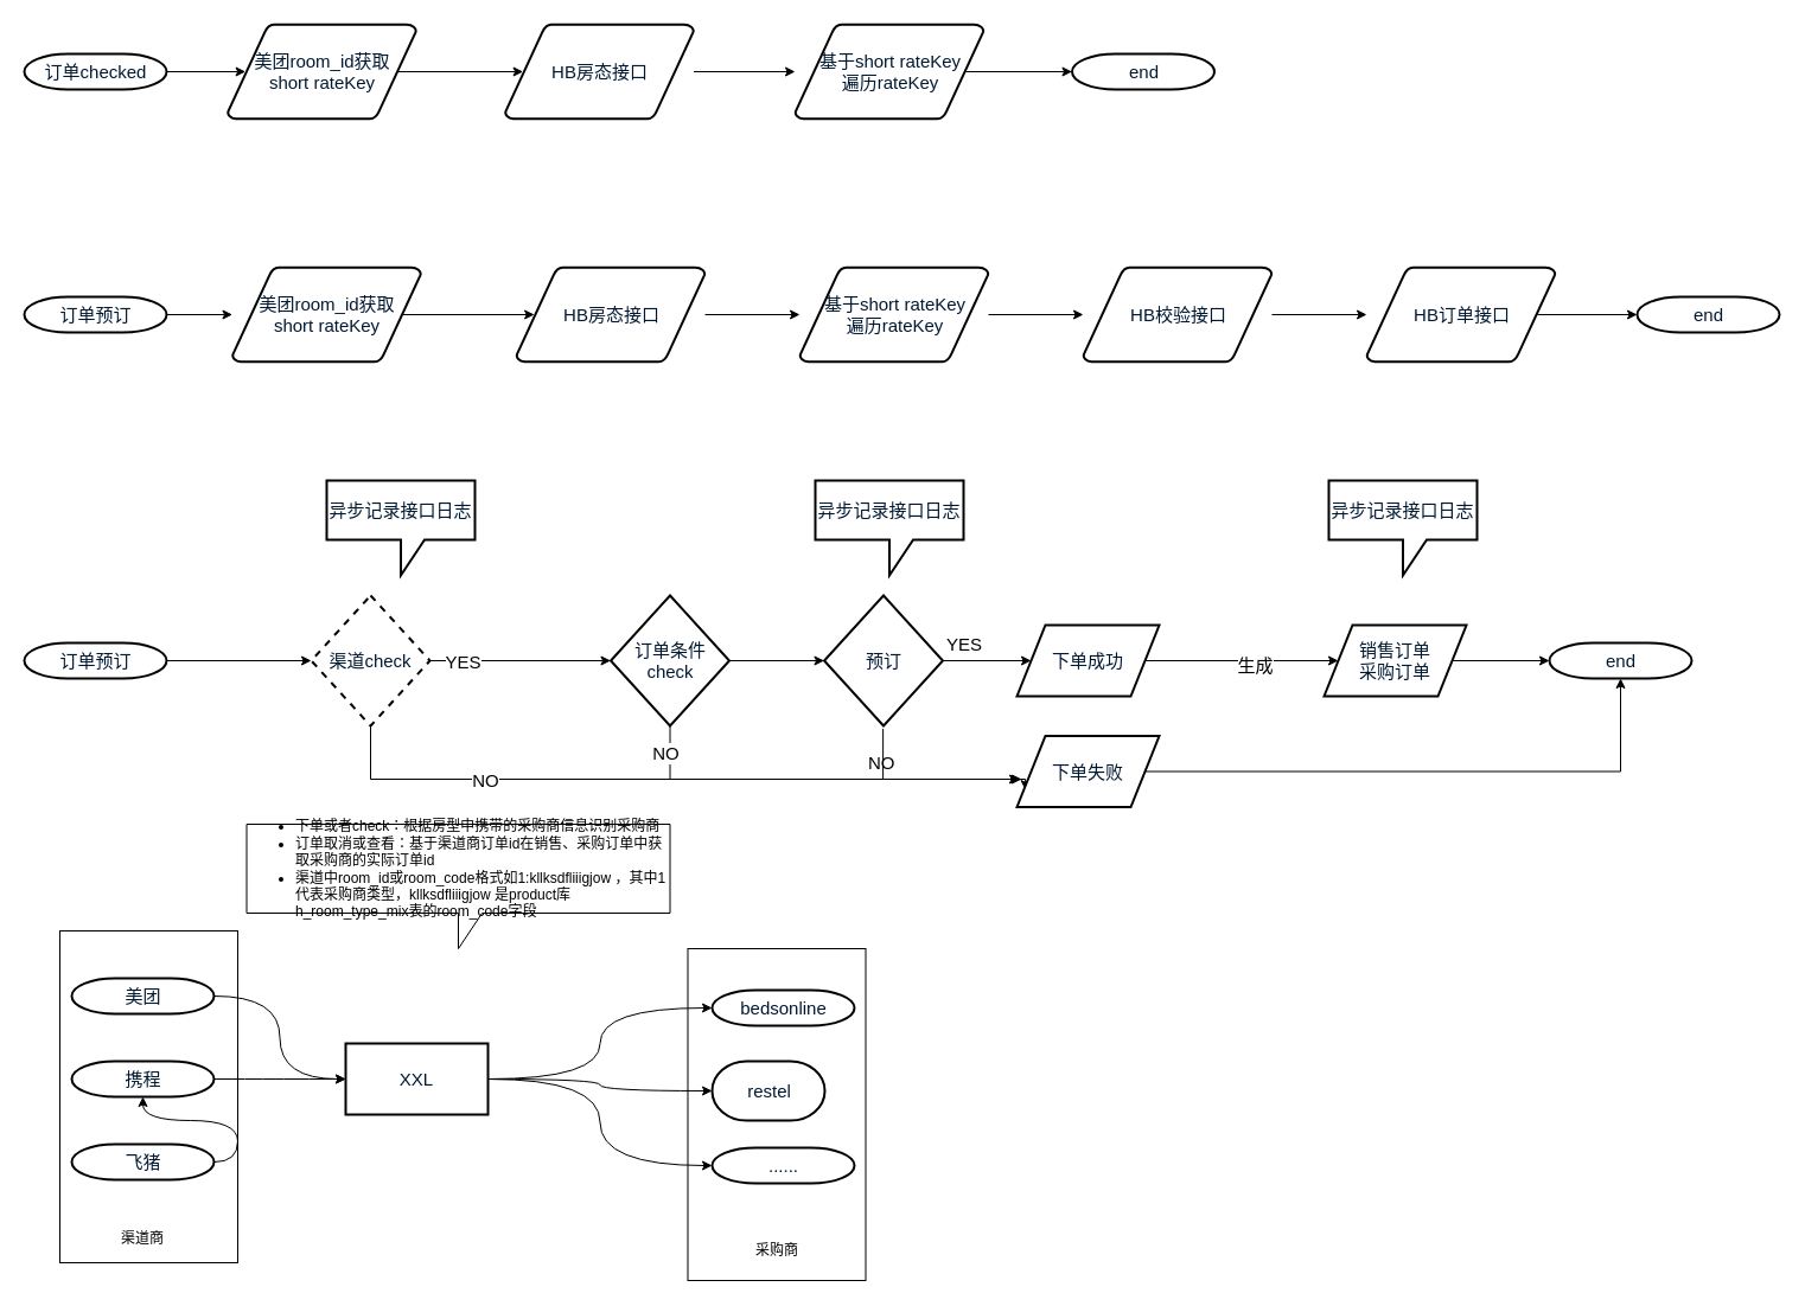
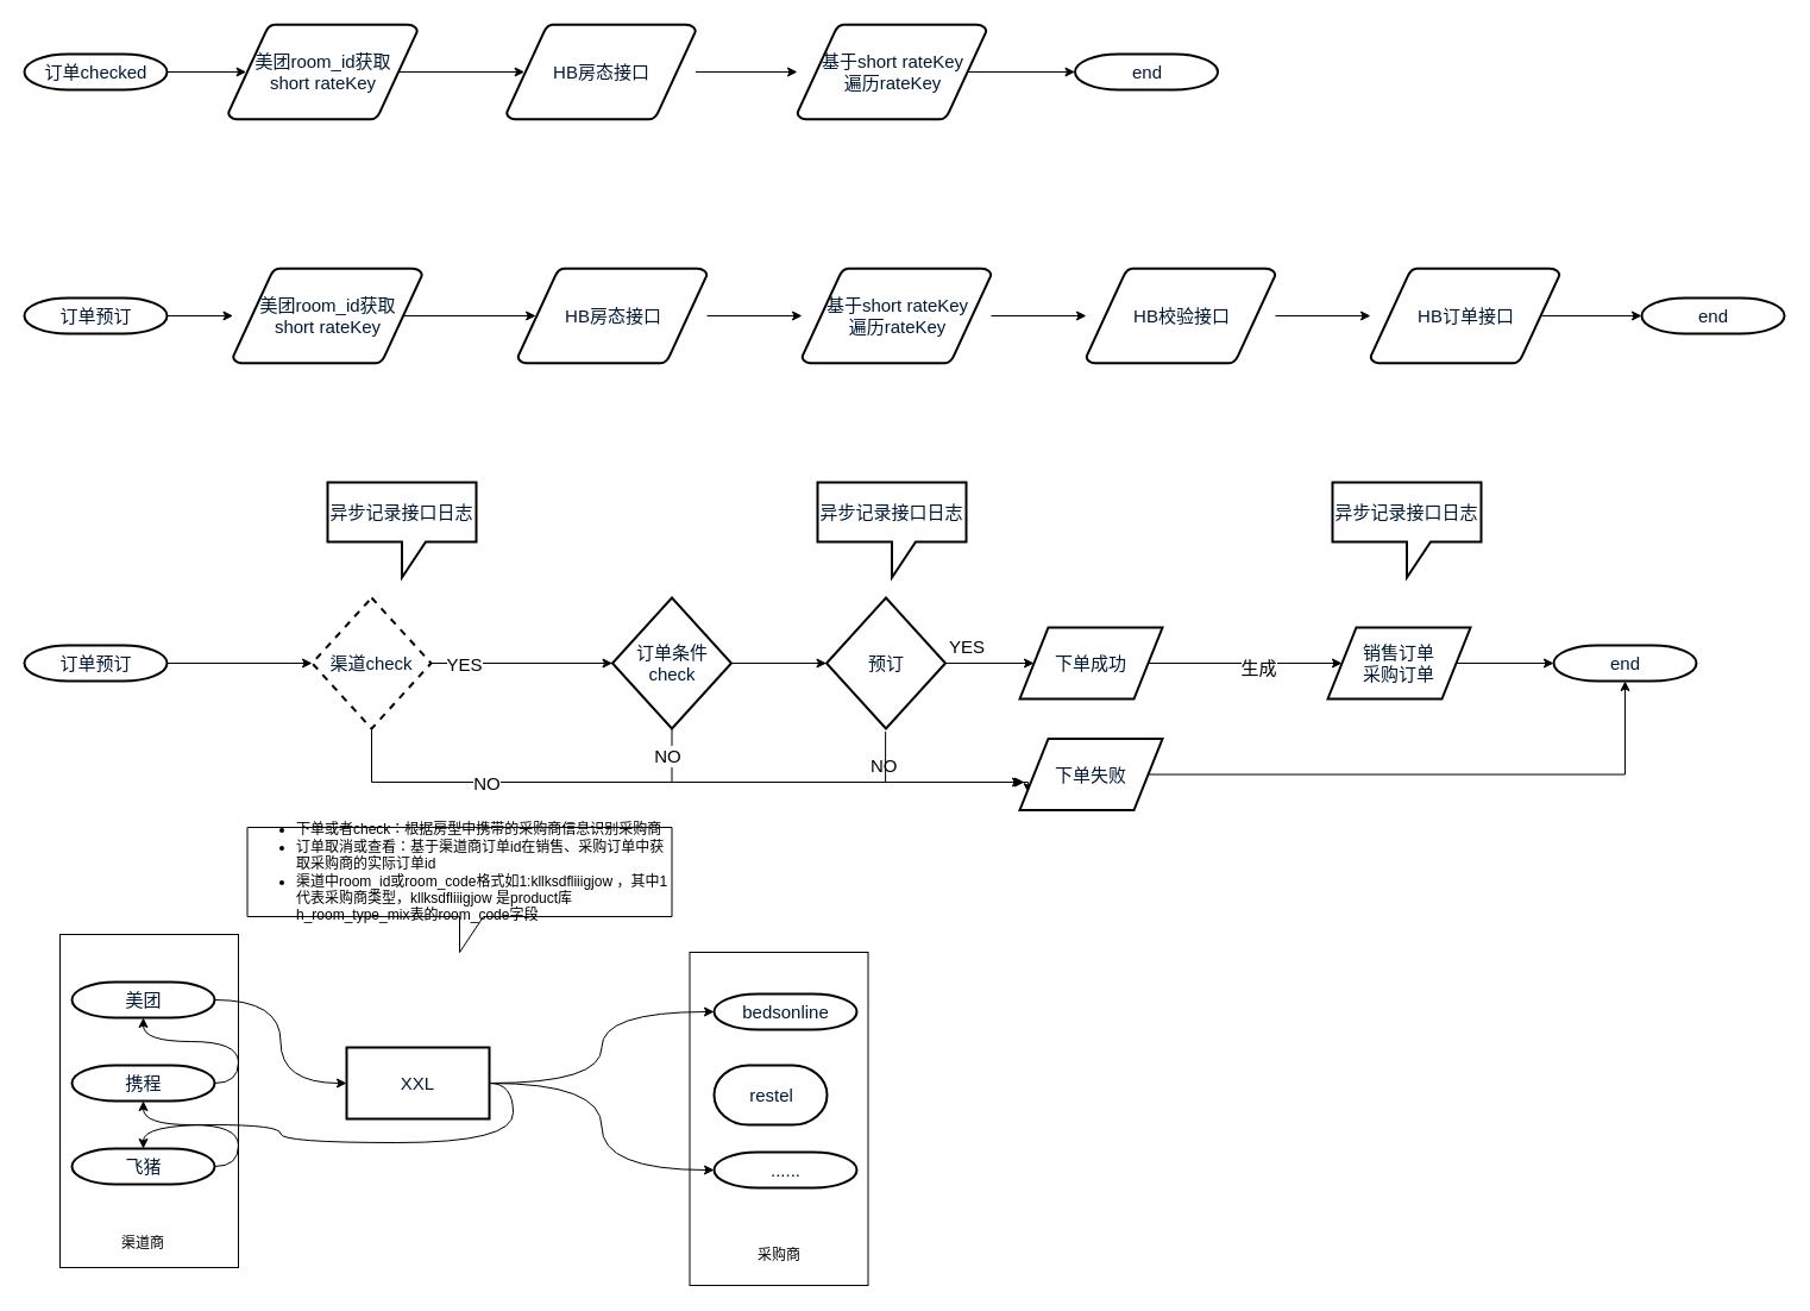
- <mxCell id="58" style="edgeStyle=orthogonalEdgeStyle;curved=1;rounded=0;orthogonalLoop=1;jettySize=auto;html=1;exitX=1;exitY=0.5;exitDx=0;exitDy=0;exitPerimeter=0;entryX=0;entryY=0.5;entryDx=0;entryDy=0;" parent="1" source="59" target="65" edge="1"><mxGeometry relative="1" as="geometry" /></mxCell>
+ <mxCell id="58" style="edgeStyle=orthogonalEdgeStyle;curved=1;rounded=0;orthogonalLoop=1;jettySize=auto;html=1;exitX=1;exitY=0.5;exitDx=0;exitDy=0;exitPerimeter=0;" parent="1" source="59" target="57" edge="1"><mxGeometry relative="1" as="geometry" /></mxCell>
- <mxCell id="63" style="edgeStyle=orthogonalEdgeStyle;curved=1;rounded=0;orthogonalLoop=1;jettySize=auto;html=1;exitX=1;exitY=0.5;exitDx=0;exitDy=0;entryX=0;entryY=0.5;entryDx=0;entryDy=0;entryPerimeter=0;" parent="1" source="65" target="67" edge="1"><mxGeometry relative="1" as="geometry" /></mxCell>
+ <mxCell id="63" style="edgeStyle=orthogonalEdgeStyle;curved=1;rounded=0;orthogonalLoop=1;jettySize=auto;html=1;exitX=1;exitY=0.5;exitDx=0;exitDy=0;" parent="1" source="65" target="61" edge="1"><mxGeometry relative="1" as="geometry" /></mxCell>
